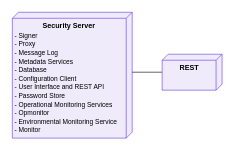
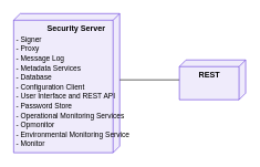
- <mxCell id="2" value="&lt;div&gt;&lt;b style=&quot;line-height: 140%&quot;&gt;&amp;nbsp; &amp;nbsp; &amp;nbsp; &amp;nbsp; &amp;nbsp; &amp;nbsp; &amp;nbsp; Security Server&lt;/b&gt;&lt;/div&gt;&lt;font style=&quot;font-size: 11px&quot;&gt;- Signer&lt;br&gt;- Proxy&lt;br&gt;- Message Log&lt;br&gt;- Metadata Services&lt;br&gt;- Database&lt;br&gt;- Configuration Client&lt;br&gt;- User Interface and REST API&lt;br&gt;- Password Store&lt;br&gt;- Operational Monitoring Services&lt;br&gt;- Opmonitor&lt;br&gt;- Environmental Monitoring Service&lt;br&gt;- Monitor&lt;br&gt;&lt;/font&gt;" style="verticalAlign=top;align=left;spacingTop=8;spacingLeft=2;spacingRight=12;shape=cube;size=10;direction=south;fontStyle=0;html=1;fillColor=#EFEBFB;strokeColor=#663CDC;" parent="1" vertex="1"><mxGeometry x="20" y="20" width="200" height="210" as="geometry" /></mxCell>
+ <mxCell id="2" value="&lt;div&gt;&lt;b style=&quot;line-height: 140%&quot;&gt;&amp;nbsp; &amp;nbsp; &amp;nbsp; &amp;nbsp; &amp;nbsp; &amp;nbsp; &amp;nbsp; Security Server&lt;/b&gt;&lt;/div&gt;&lt;font style=&quot;font-size: 11px&quot;&gt;- Signer&lt;br&gt;- Proxy&lt;br&gt;- Message Log&lt;br&gt;- Metadata Services&lt;br&gt;- Database&lt;br&gt;- Configuration Client&lt;br&gt;- User Interface and REST API&lt;br&gt;- Password Store&lt;br&gt;- Operational Monitoring Services&lt;br&gt;- Opmonitor&lt;br&gt;- Environmental Monitoring Service&lt;br&gt;- Monitor&lt;br&gt;&lt;/font&gt;" style="verticalAlign=top;align=left;spacingTop=8;spacingLeft=2;spacingRight=12;shape=cube;size=10;direction=south;fontStyle=0;html=1;fillColor=#EFEBFB;strokeColor=#663CDC;" parent="1" vertex="1"><mxGeometry x="20" y="20" width="160" height="210" as="geometry" /></mxCell>
